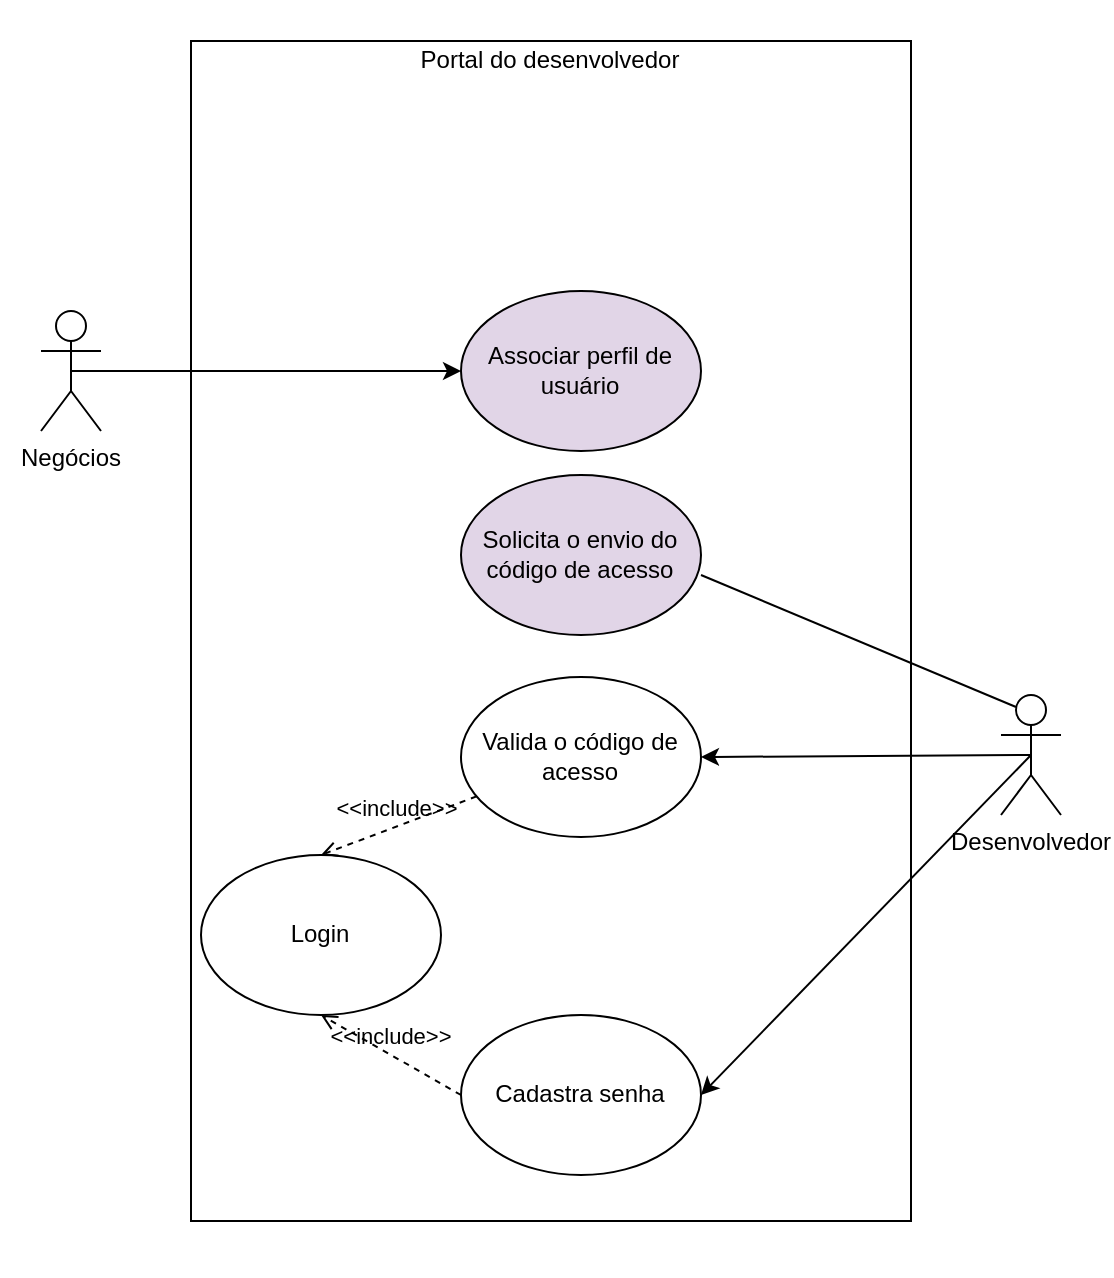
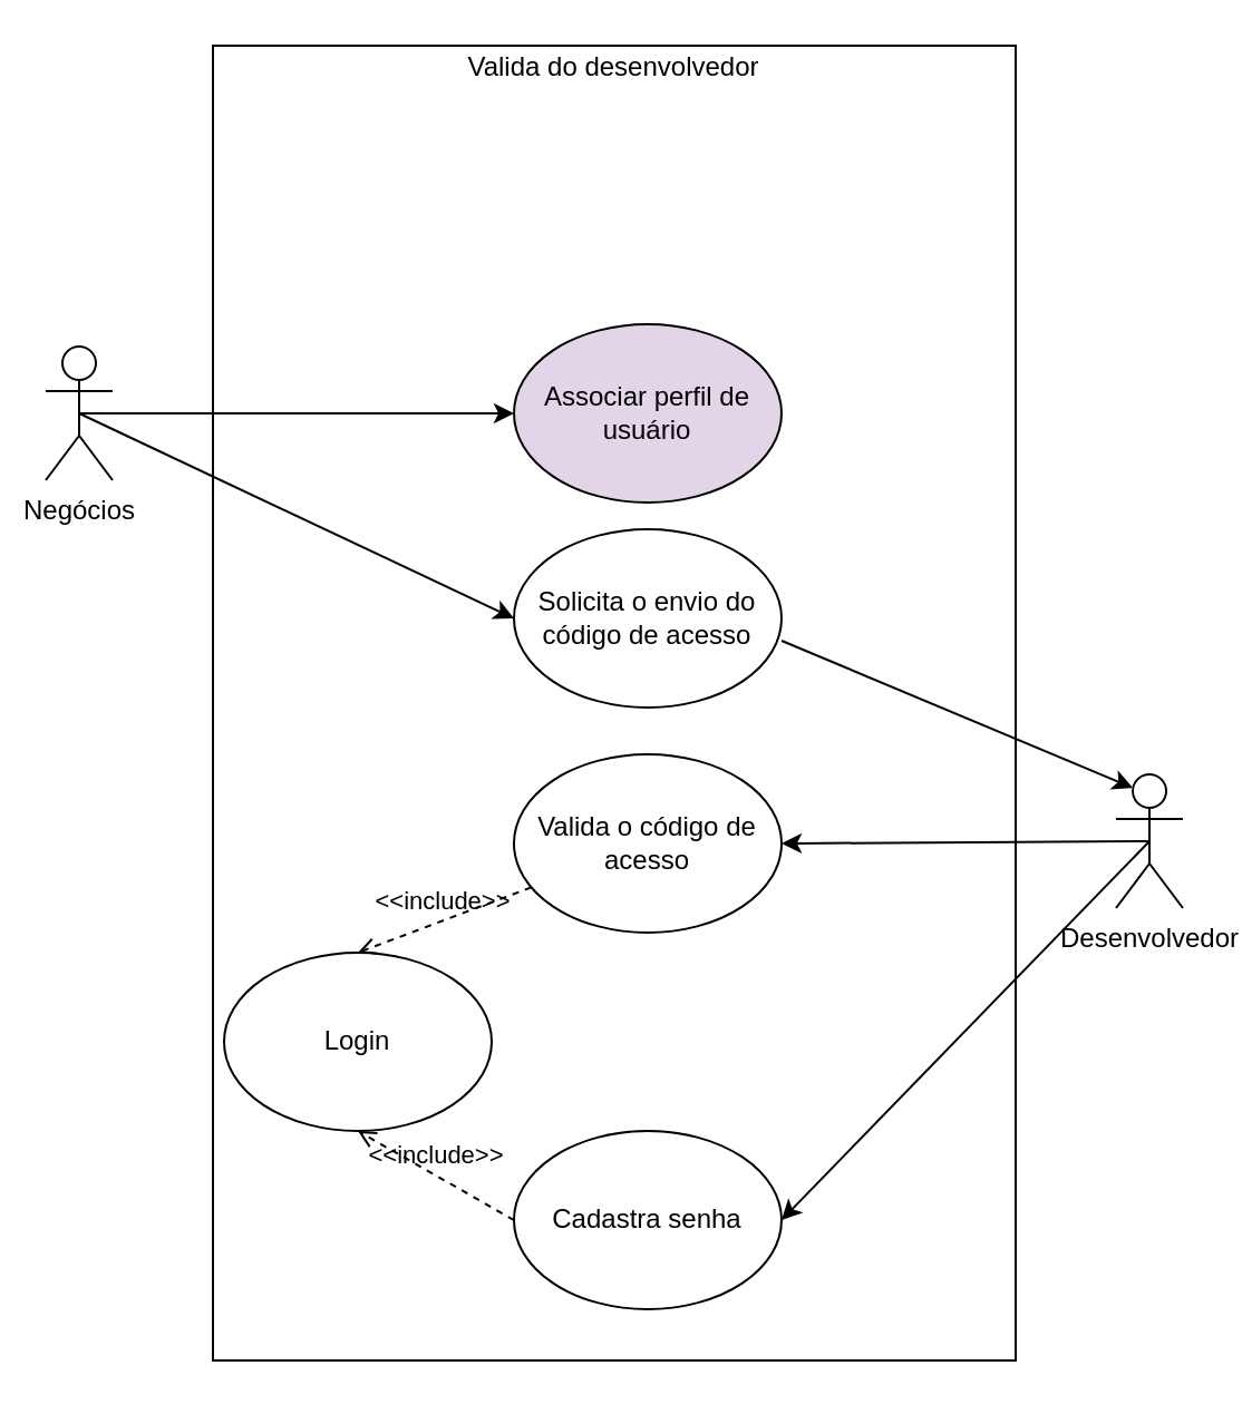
- <mxCell id="10" value="Portal do desenvolvedor" style="text;html=1;strokeColor=none;fillColor=none;align=center;verticalAlign=middle;whiteSpace=wrap;rounded=0;" vertex="1" parent="1"><mxGeometry x="185" y="20" width="180" height="20" as="geometry" /></mxCell>
+ <mxCell id="10" value="Valida do desenvolvedor" style="text;html=1;strokeColor=none;fillColor=none;align=center;verticalAlign=middle;whiteSpace=wrap;rounded=0;" vertex="1" parent="1"><mxGeometry x="185" y="20" width="180" height="20" as="geometry" /></mxCell>
+ <mxCell id="8" value="" style="endArrow=classic;html=1;entryX=0;entryY=0.5;entryDx=0;entryDy=0;exitX=0.5;exitY=0.5;exitDx=0;exitDy=0;exitPerimeter=0;" edge="1" parent="1" source="3" target="5"><mxGeometry width="50" height="50" relative="1" as="geometry"><mxPoint x="135" y="195" as="sourcePoint" /><mxPoint x="240" y="195" as="targetPoint" /></mxGeometry></mxCell>
- <mxCell id="5" value="Solicita o envio do código de acesso" style="ellipse;whiteSpace=wrap;html=1;fillColor=#e1d5e7;" vertex="1" parent="1"><mxGeometry x="230" y="237" width="120" height="80" as="geometry" /></mxCell>
+ <mxCell id="5" value="Solicita o envio do código de acesso" style="ellipse;whiteSpace=wrap;html=1;" vertex="1" parent="1"><mxGeometry x="230" y="237" width="120" height="80" as="geometry" /></mxCell>
- <mxCell id="17" value="" style="endArrow=none;html=1;exitX=1;exitY=0.625;exitDx=0;exitDy=0;exitPerimeter=0;entryX=0.25;entryY=0.1;entryDx=0;entryDy=0;entryPerimeter=0;" edge="1" parent="1" source="5" target="4"><mxGeometry width="50" height="50" relative="1" as="geometry"><mxPoint x="400" y="417" as="sourcePoint" /><mxPoint x="490" y="357" as="targetPoint" /></mxGeometry></mxCell>
+ <mxCell id="17" value="" style="endArrow=classic;html=1;exitX=1;exitY=0.625;exitDx=0;exitDy=0;exitPerimeter=0;entryX=0.25;entryY=0.1;entryDx=0;entryDy=0;entryPerimeter=0;" edge="1" parent="1" source="5" target="4"><mxGeometry width="50" height="50" relative="1" as="geometry"><mxPoint x="400" y="417" as="sourcePoint" /><mxPoint x="490" y="357" as="targetPoint" /></mxGeometry></mxCell>
